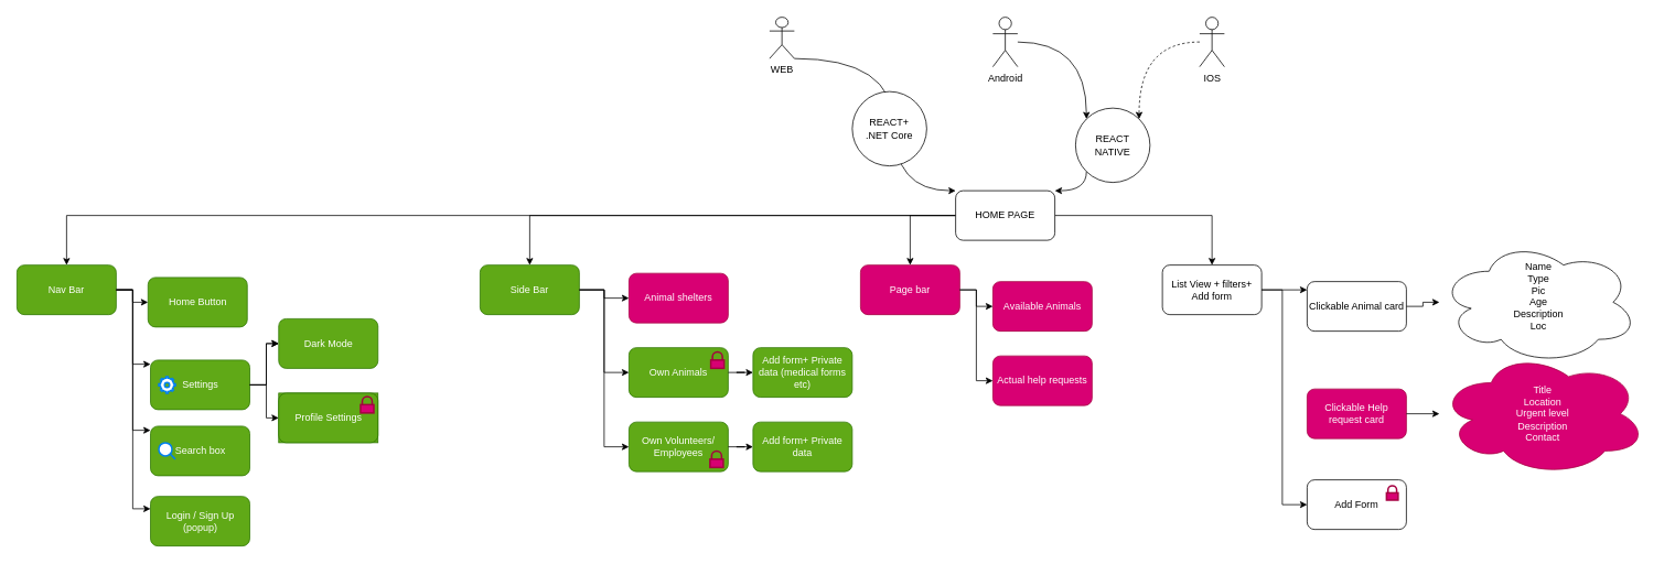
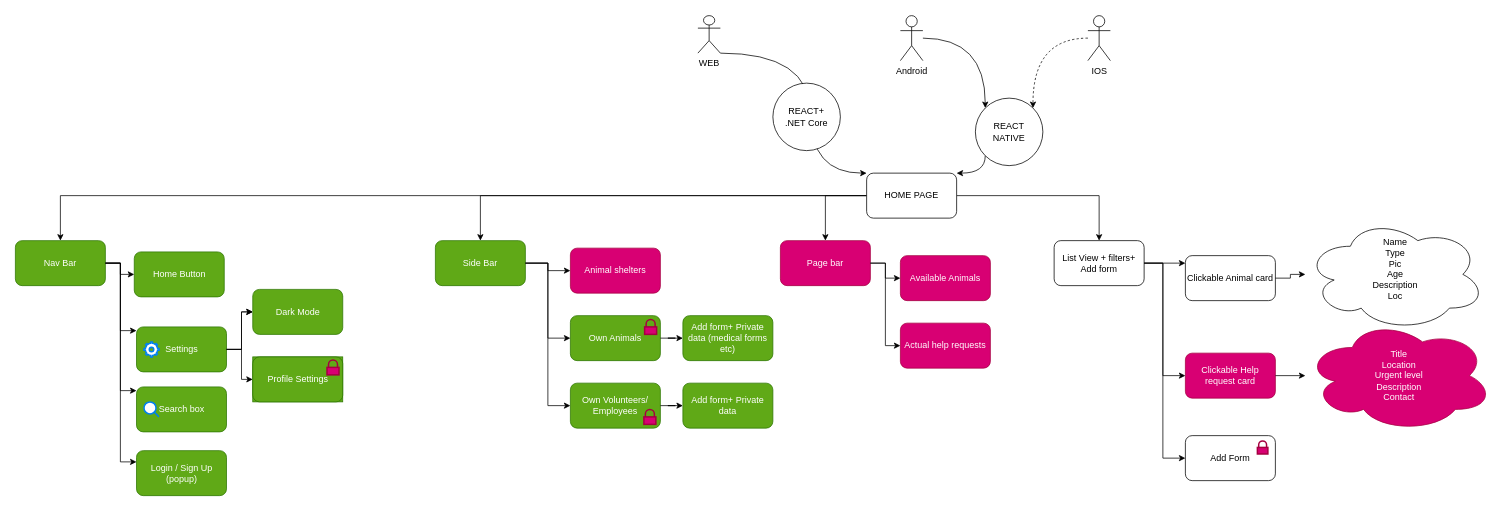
+ <mxCell id="63" value="" style="edgeStyle=orthogonalEdgeStyle;rounded=0;orthogonalLoop=1;jettySize=auto;html=1;" parent="58" source="59" target="62" edge="1"><mxGeometry relative="1" as="geometry"><Array as="points"><mxPoint x="145" y="60" /><mxPoint x="145" y="210" /></Array></mxGeometry></mxCell>
